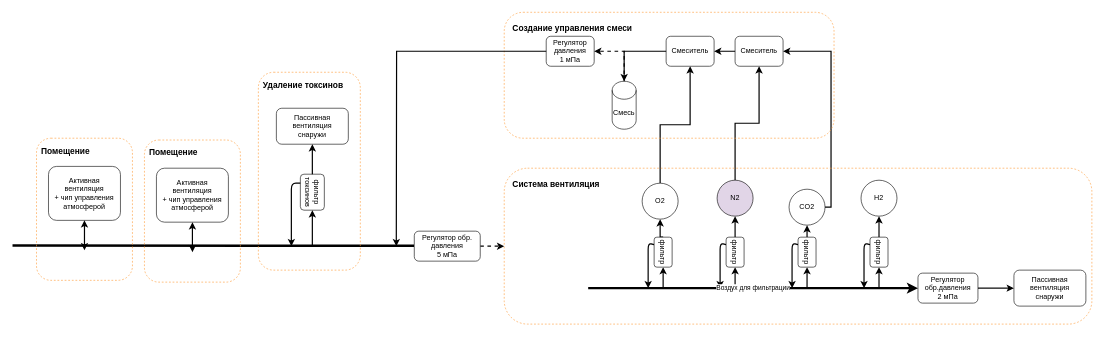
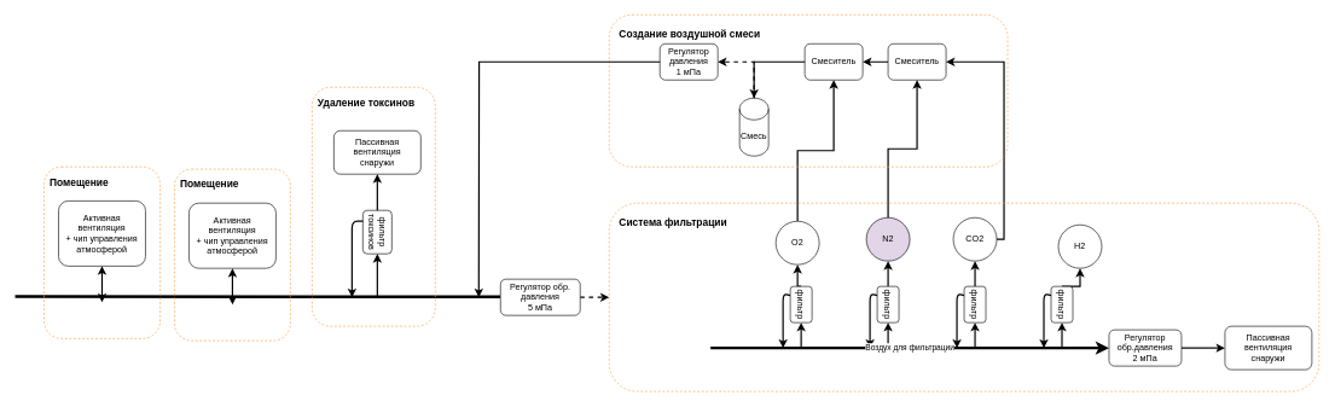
- <mxCell id="33" value="Создание управления смеси" style="rounded=1;whiteSpace=wrap;html=1;fillColor=none;dashed=1;strokeColor=#FF9933;glass=0;shadow=0;align=left;verticalAlign=top;fontSize=14;fontStyle=1;spacing=14;" vertex="1" parent="32"><mxGeometry x="-40" width="550" height="210" as="geometry" /></mxCell>
+ <mxCell id="33" value="Создание воздушной смеси" style="rounded=1;whiteSpace=wrap;html=1;fillColor=none;dashed=1;strokeColor=#FF9933;glass=0;shadow=0;align=left;verticalAlign=top;fontSize=14;fontStyle=1;spacing=14;" vertex="1" parent="32"><mxGeometry x="-40" width="550" height="210" as="geometry" /></mxCell>
- <mxCell id="7" value="Система вентиляция" style="rounded=1;whiteSpace=wrap;html=1;fillColor=none;dashed=1;strokeColor=#FF9933;glass=0;shadow=0;align=left;verticalAlign=top;fontSize=14;fontStyle=1;spacing=14;" vertex="1" parent="6"><mxGeometry width="980" height="260" as="geometry" /></mxCell>
+ <mxCell id="7" value="Система фильтрации" style="rounded=1;whiteSpace=wrap;html=1;fillColor=none;dashed=1;strokeColor=#FF9933;glass=0;shadow=0;align=left;verticalAlign=top;fontSize=14;fontStyle=1;spacing=14;" vertex="1" parent="6"><mxGeometry width="980" height="260" as="geometry" /></mxCell>
- <mxCell id="25" value="H2" style="ellipse;whiteSpace=wrap;html=1;aspect=fixed;" vertex="1" parent="6"><mxGeometry x="595" y="20" width="60" height="60" as="geometry" /></mxCell>
+ <mxCell id="25" value="H2" style="ellipse;whiteSpace=wrap;html=1;aspect=fixed;" vertex="1" parent="6"><mxGeometry x="620" y="30" width="60" height="60" as="geometry" /></mxCell>
- <mxCell id="20" value="CO2" style="ellipse;whiteSpace=wrap;html=1;aspect=fixed;" vertex="1" parent="6"><mxGeometry x="475" y="35" width="60" height="60" as="geometry" /></mxCell>
+ <mxCell id="20" value="CO2" style="ellipse;whiteSpace=wrap;html=1;aspect=fixed;" vertex="1" parent="6"><mxGeometry x="475" y="20" width="60" height="60" as="geometry" /></mxCell>
